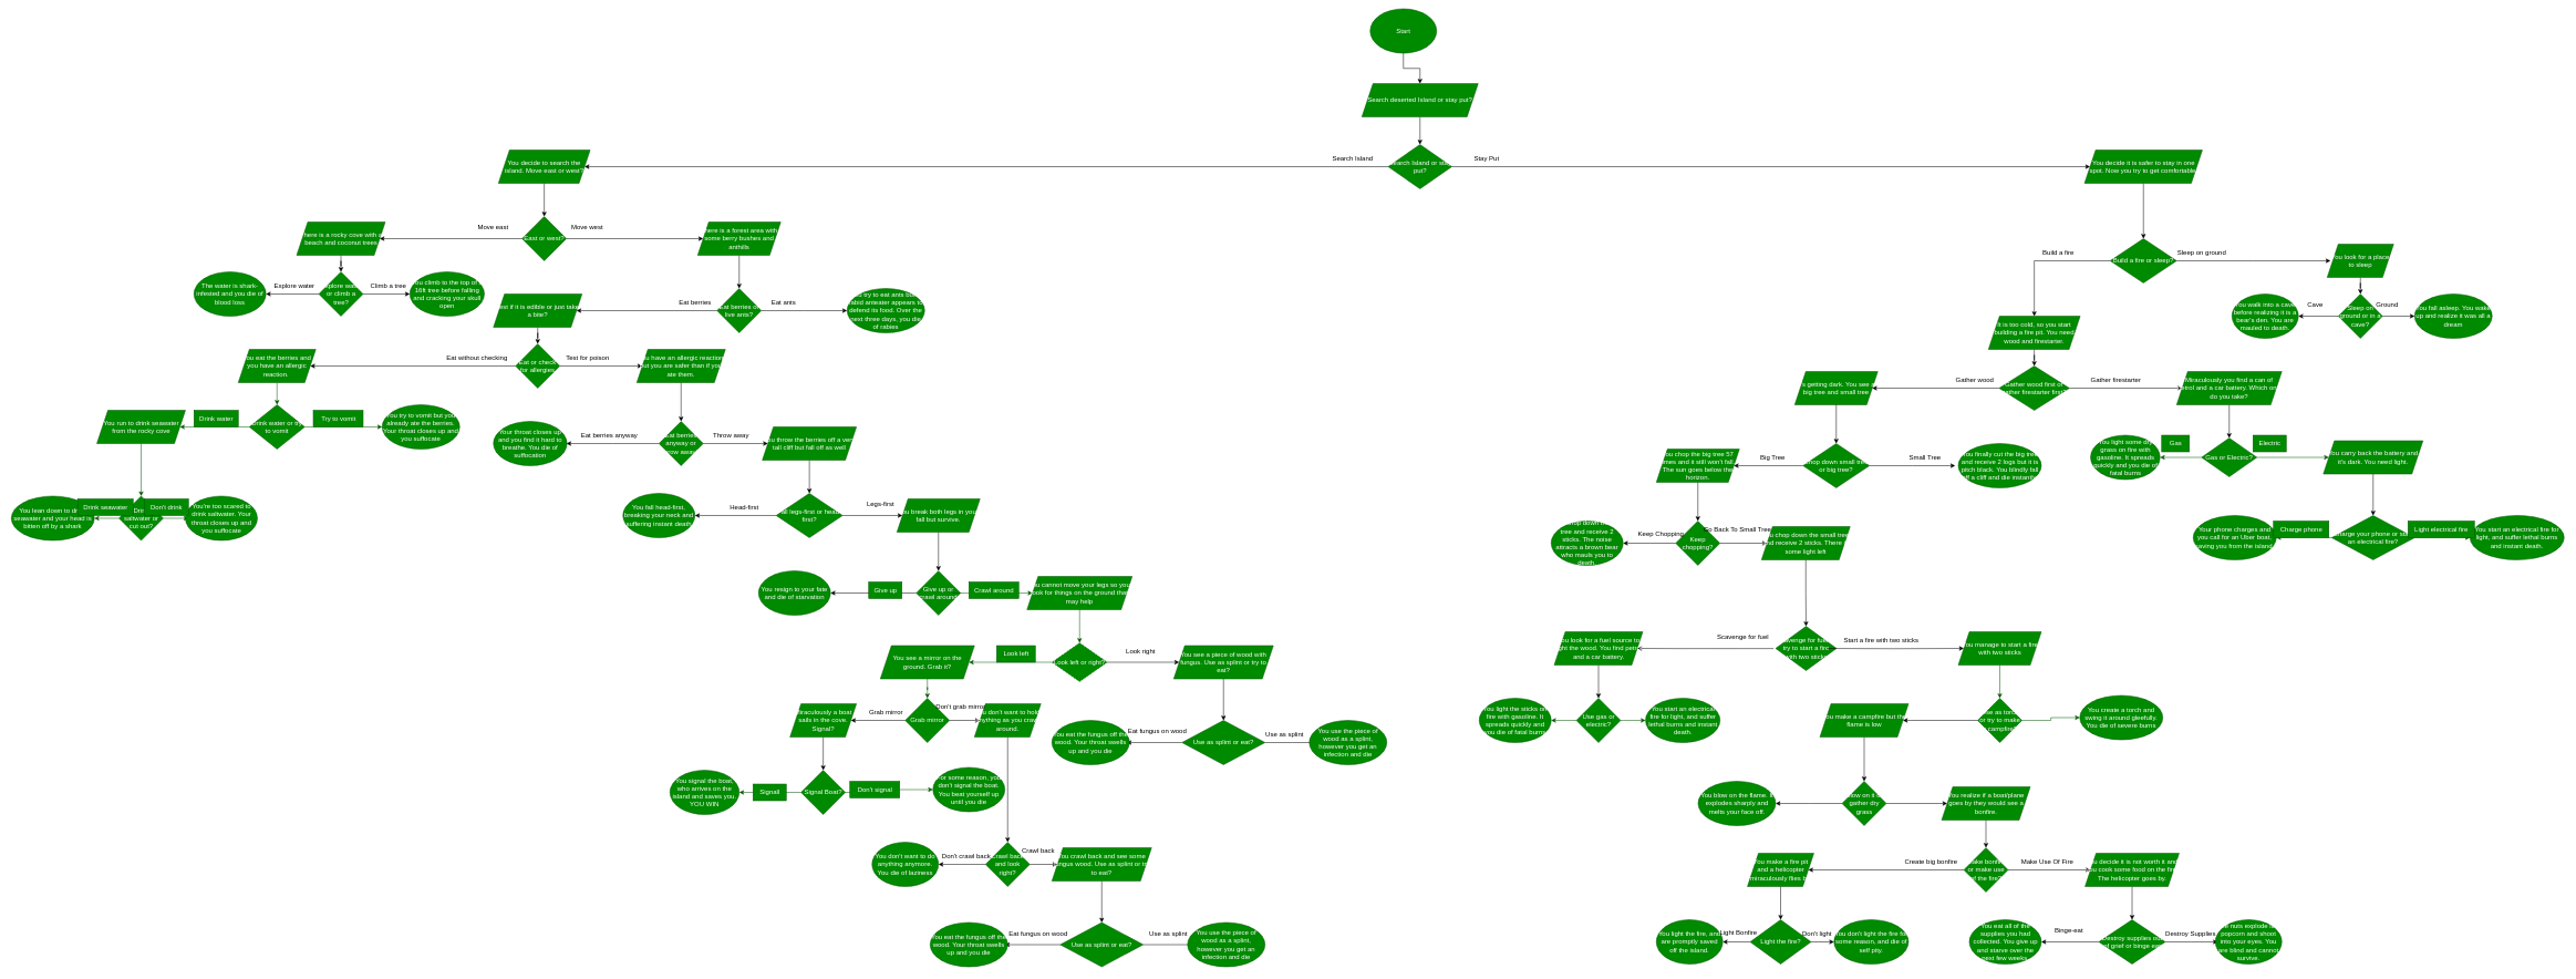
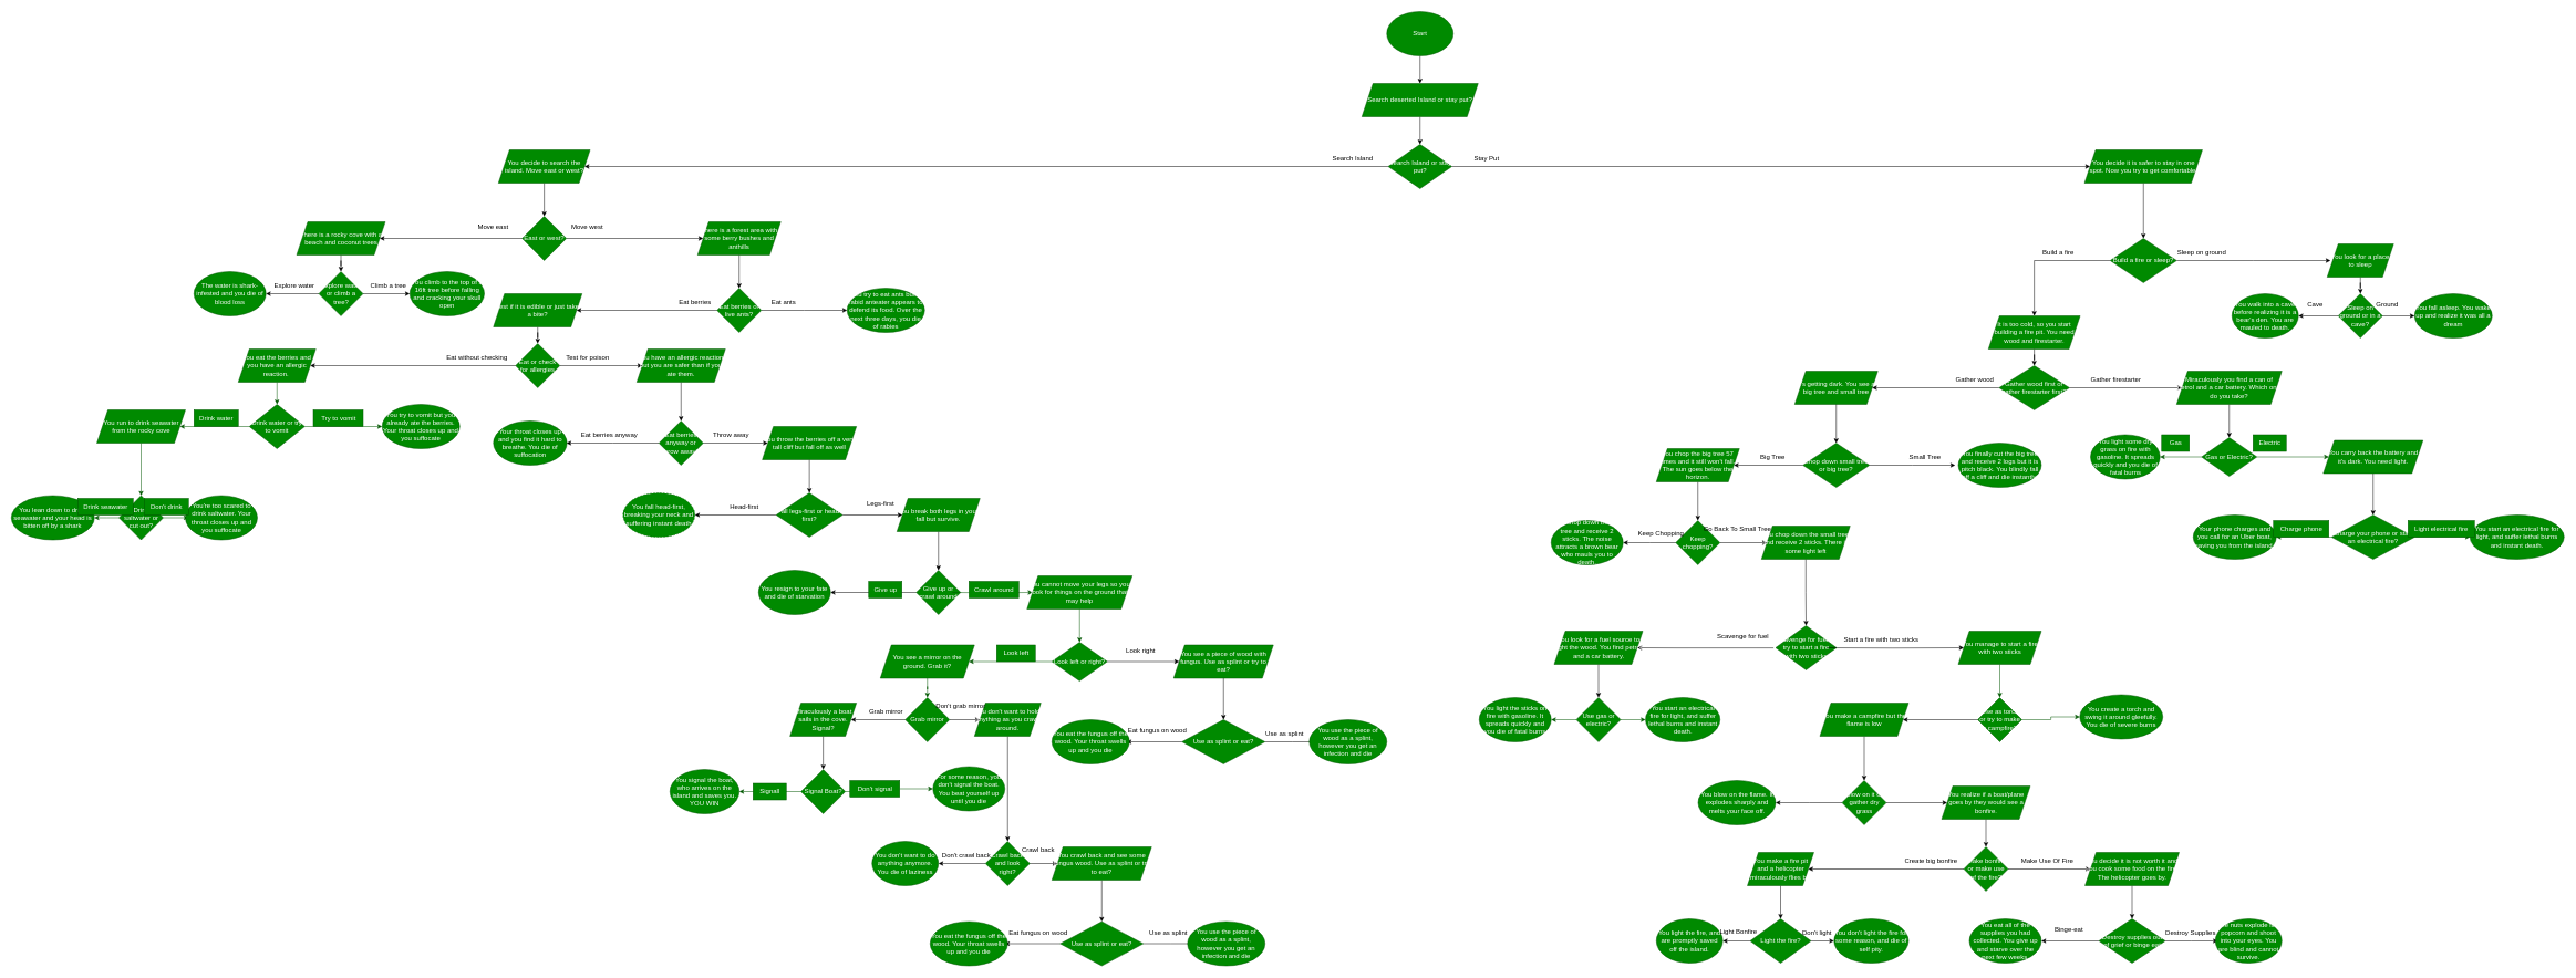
- <mxCell id="3" value="Start" style="ellipse;whiteSpace=wrap;html=1;fillColor=#008a00;strokeColor=#005700;fontColor=#ffffff;" parent="1" vertex="1"><mxGeometry x="2475" y="15" width="120" height="80" as="geometry" /></mxCell>
+ <mxCell id="3" value="Start" style="ellipse;whiteSpace=wrap;html=1;fillColor=#008a00;strokeColor=#005700;fontColor=#ffffff;" parent="1" vertex="1"><mxGeometry x="2505" y="20" width="120" height="80" as="geometry" /></mxCell>
- <mxCell id="89" value="You fall head-first, breaking your neck and suffering instant death" style="ellipse;whiteSpace=wrap;html=1;fillColor=#008a00;strokeColor=#005700;fontColor=#ffffff;" parent="1" vertex="1"><mxGeometry x="1125" y="890" width="130" height="80" as="geometry" /></mxCell>
+ <mxCell id="89" value="You fall head-first, breaking your neck and suffering instant death" style="ellipse;whiteSpace=wrap;html=1;fillColor=#008a00;strokeColor=#005700;fontColor=#ffffff;dashed=1;" parent="1" vertex="1"><mxGeometry x="1125" y="890" width="130" height="80" as="geometry" /></mxCell>
- <mxCell id="108" value="Look left or right?" style="rhombus;whiteSpace=wrap;html=1;fillColor=#008a00;strokeColor=#005700;fontColor=#ffffff;dashed=1;" parent="1" vertex="1"><mxGeometry x="1900" y="1160" width="100" height="70" as="geometry" /></mxCell>
+ <mxCell id="108" value="Look left or right?" style="rhombus;whiteSpace=wrap;html=1;fillColor=#008a00;strokeColor=#005700;fontColor=#ffffff;" parent="1" vertex="1"><mxGeometry x="1900" y="1160" width="100" height="70" as="geometry" /></mxCell>
